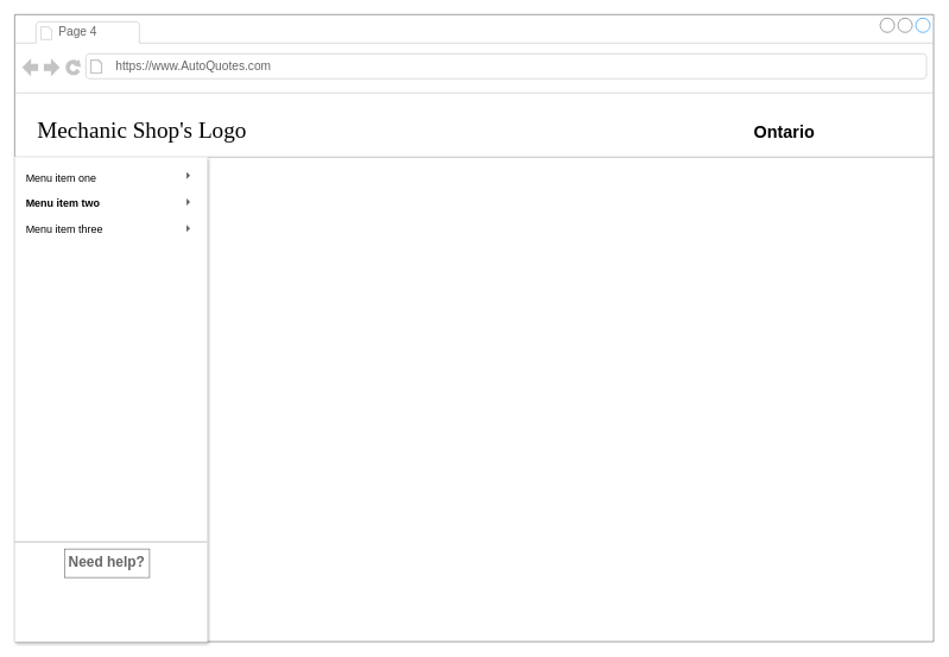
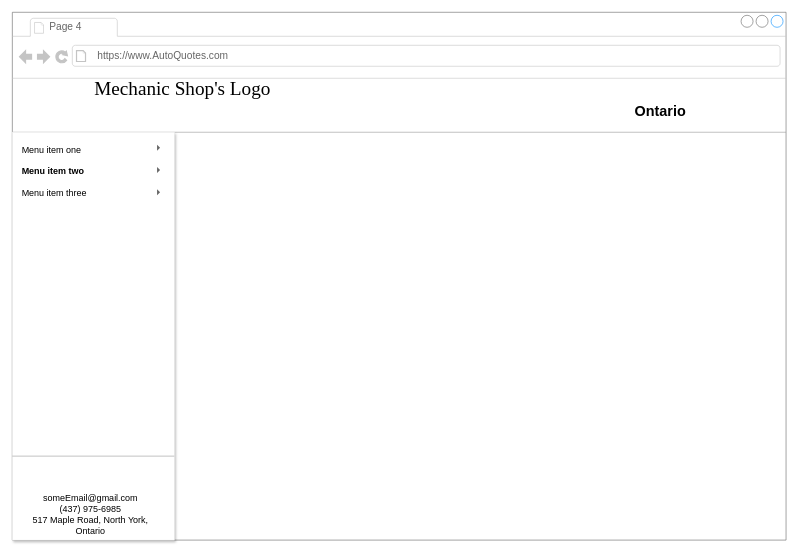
- <mxCell id="5" value="&lt;font style=&quot;font-size: 32px;&quot;&gt;Mechanic Shop's Logo&lt;/font&gt;" style="text;html=1;points=[];align=left;verticalAlign=top;spacingTop=-4;fontSize=30;fontFamily=Verdana" parent="2" vertex="1"><mxGeometry x="30" y="140" width="340" height="50" as="geometry" /></mxCell>
+ <mxCell id="5" value="&lt;font style=&quot;font-size: 32px;&quot;&gt;Mechanic Shop's Logo&lt;/font&gt;" style="text;html=1;points=[];align=left;verticalAlign=top;spacingTop=-4;fontSize=30;fontFamily=Verdana" parent="2" vertex="1"><mxGeometry x="135" y="105" width="340" height="50" as="geometry" /></mxCell>
- <mxCell id="17" value="&lt;h3&gt;Need help?&lt;/h3&gt;" style="strokeWidth=1;shadow=0;dashed=0;align=center;html=1;shape=mxgraph.mockup.text.textBox;fontColor=#666666;align=left;fontSize=17;spacingLeft=4;spacingTop=-3;strokeColor=#666666;mainText=" parent="10" vertex="1"><mxGeometry x="69.99" y="550" width="119.38" height="40" as="geometry" /></mxCell>
+ <mxCell id="19" value="&lt;div style=&quot;text-align: center;&quot;&gt;&lt;span style=&quot;font-size: 15px; background-color: initial;&quot;&gt;someEmail@gmail.com&lt;/span&gt;&lt;/div&gt;&lt;font style=&quot;font-size: 15px;&quot;&gt;&lt;div style=&quot;text-align: center;&quot;&gt;&lt;span style=&quot;background-color: initial;&quot;&gt;(437) 975-6985&lt;/span&gt;&lt;/div&gt;&lt;div style=&quot;text-align: center;&quot;&gt;&lt;span style=&quot;background-color: initial;&quot;&gt;517 Maple Road, North York, Ontario&lt;/span&gt;&lt;/div&gt;&lt;div style=&quot;text-align: center;&quot;&gt;&lt;br&gt;&lt;/div&gt;&lt;/font&gt;" style="text;spacingTop=-5;whiteSpace=wrap;html=1;align=left;fontSize=12;fontFamily=Helvetica;fillColor=none;strokeColor=none;" parent="10" vertex="1"><mxGeometry x="19.998" y="600" width="219.375" height="60" as="geometry" /></mxCell>
